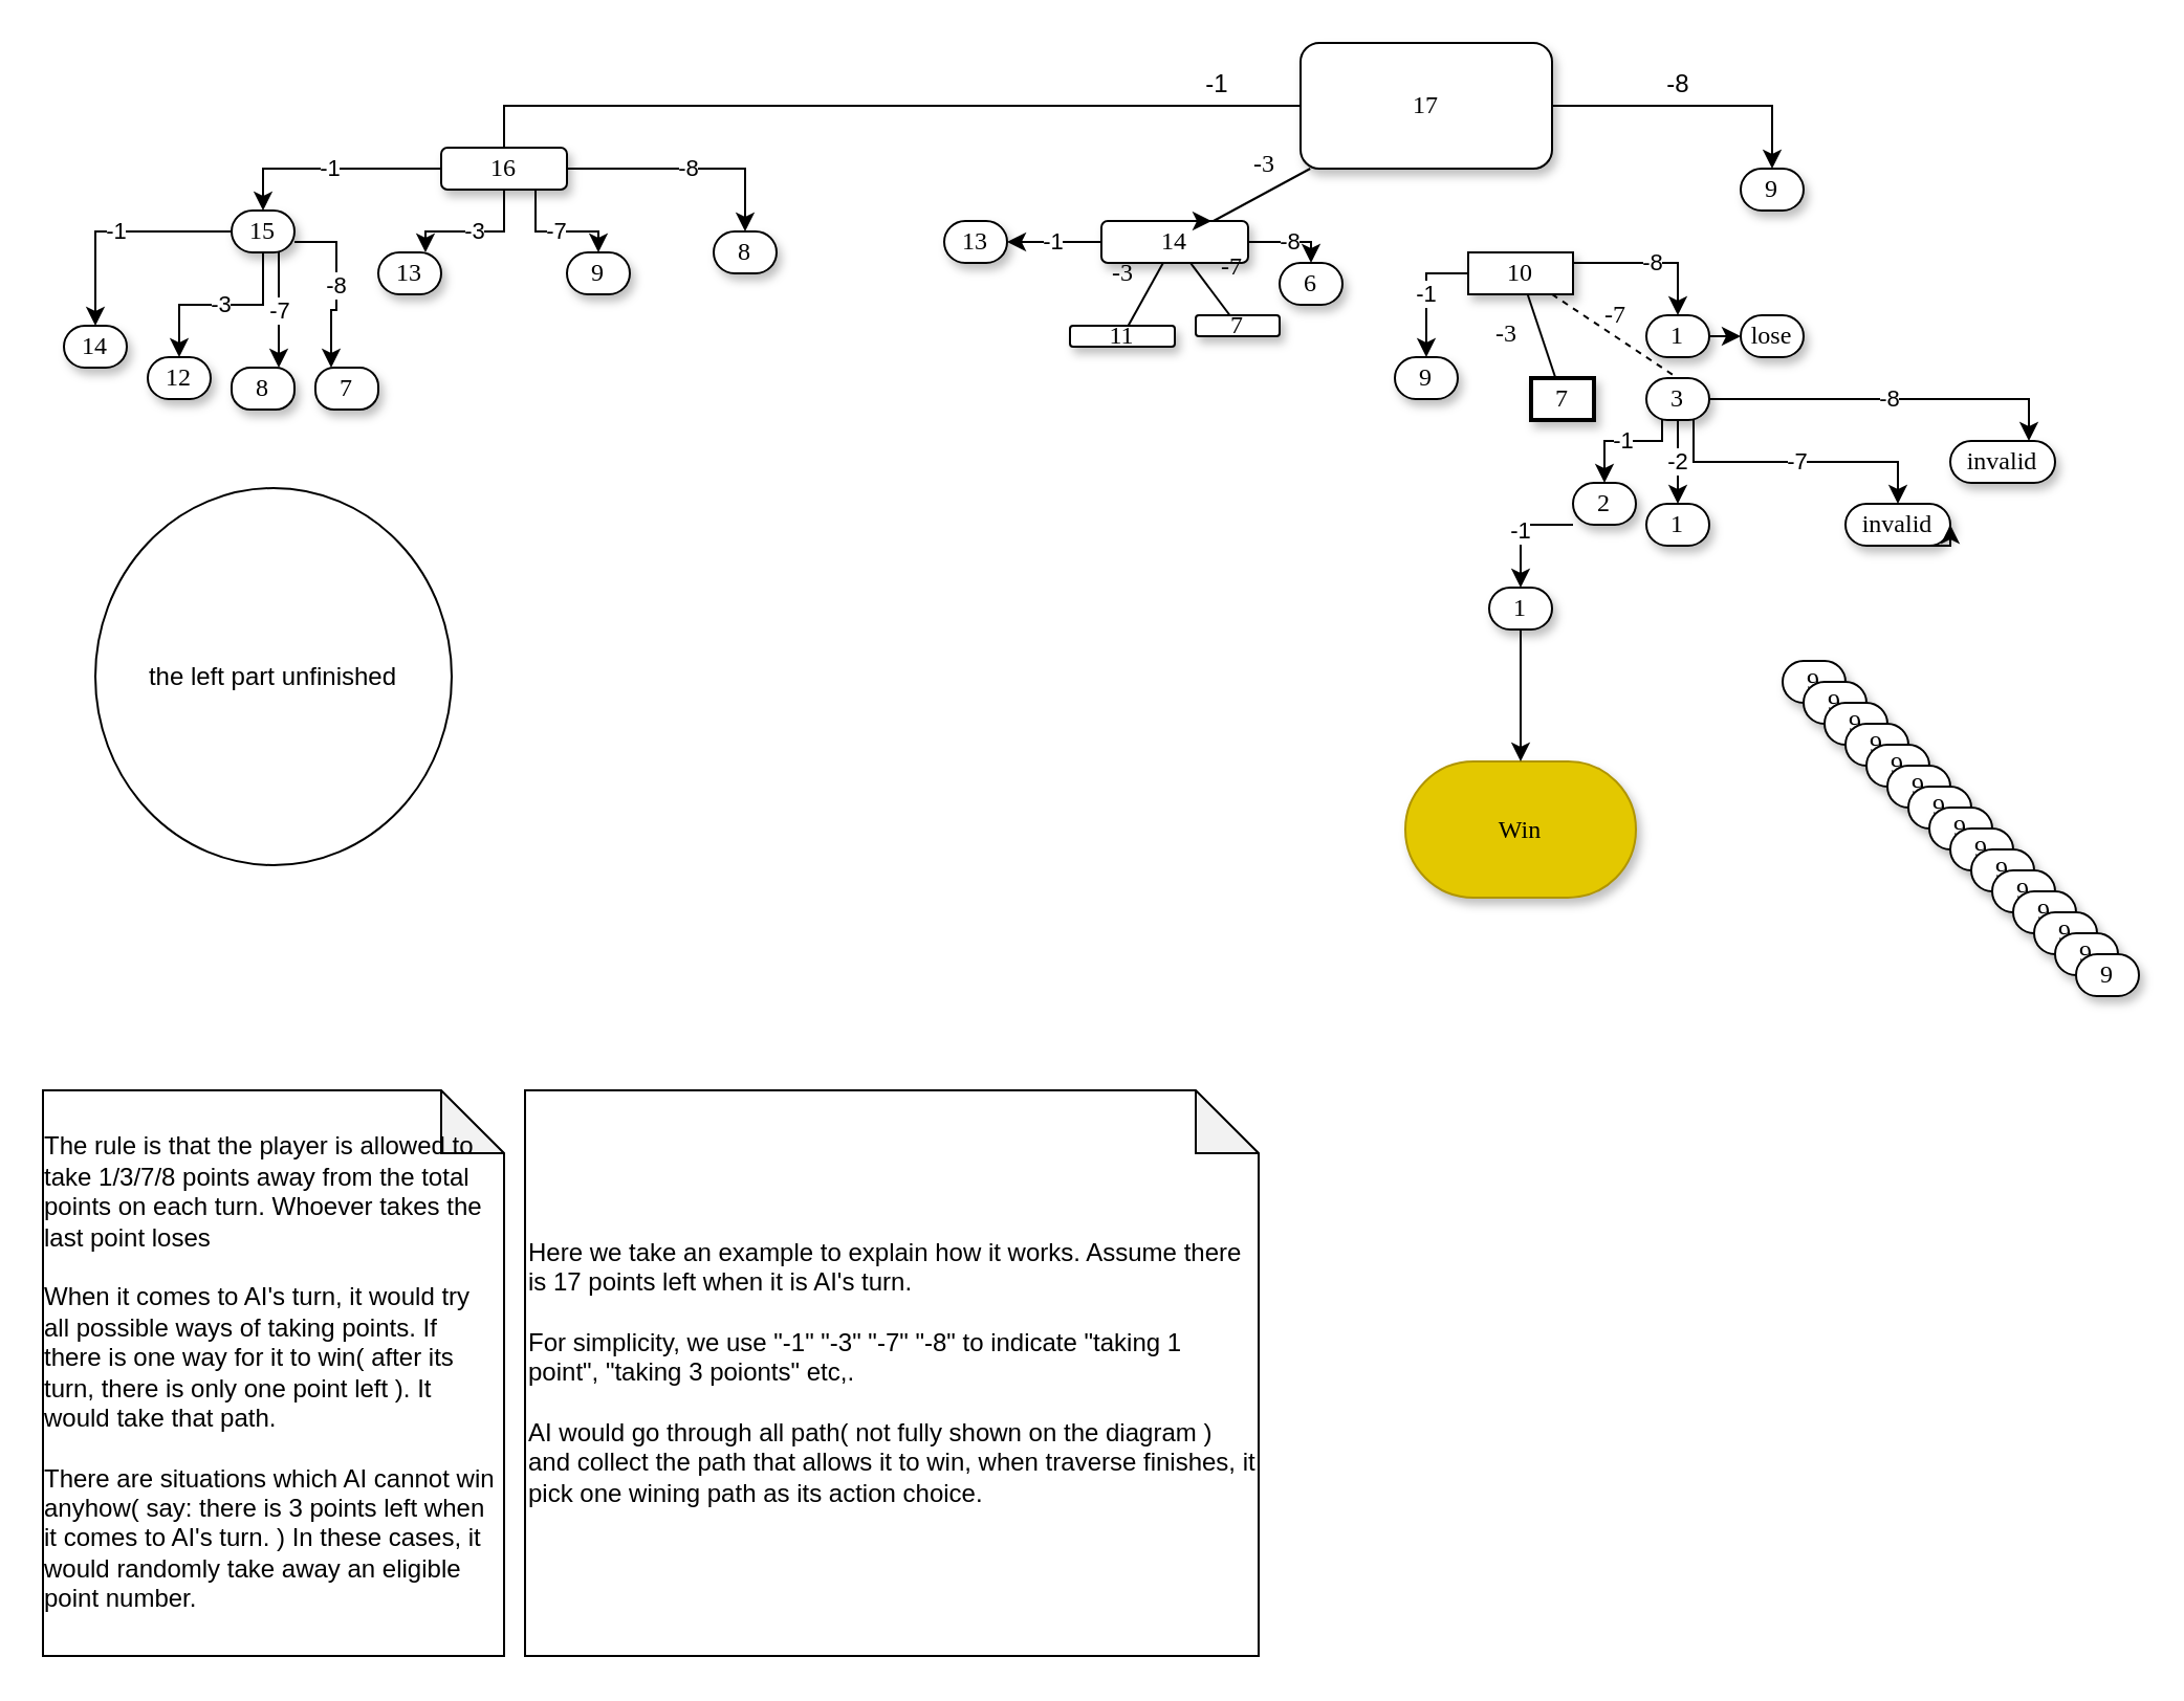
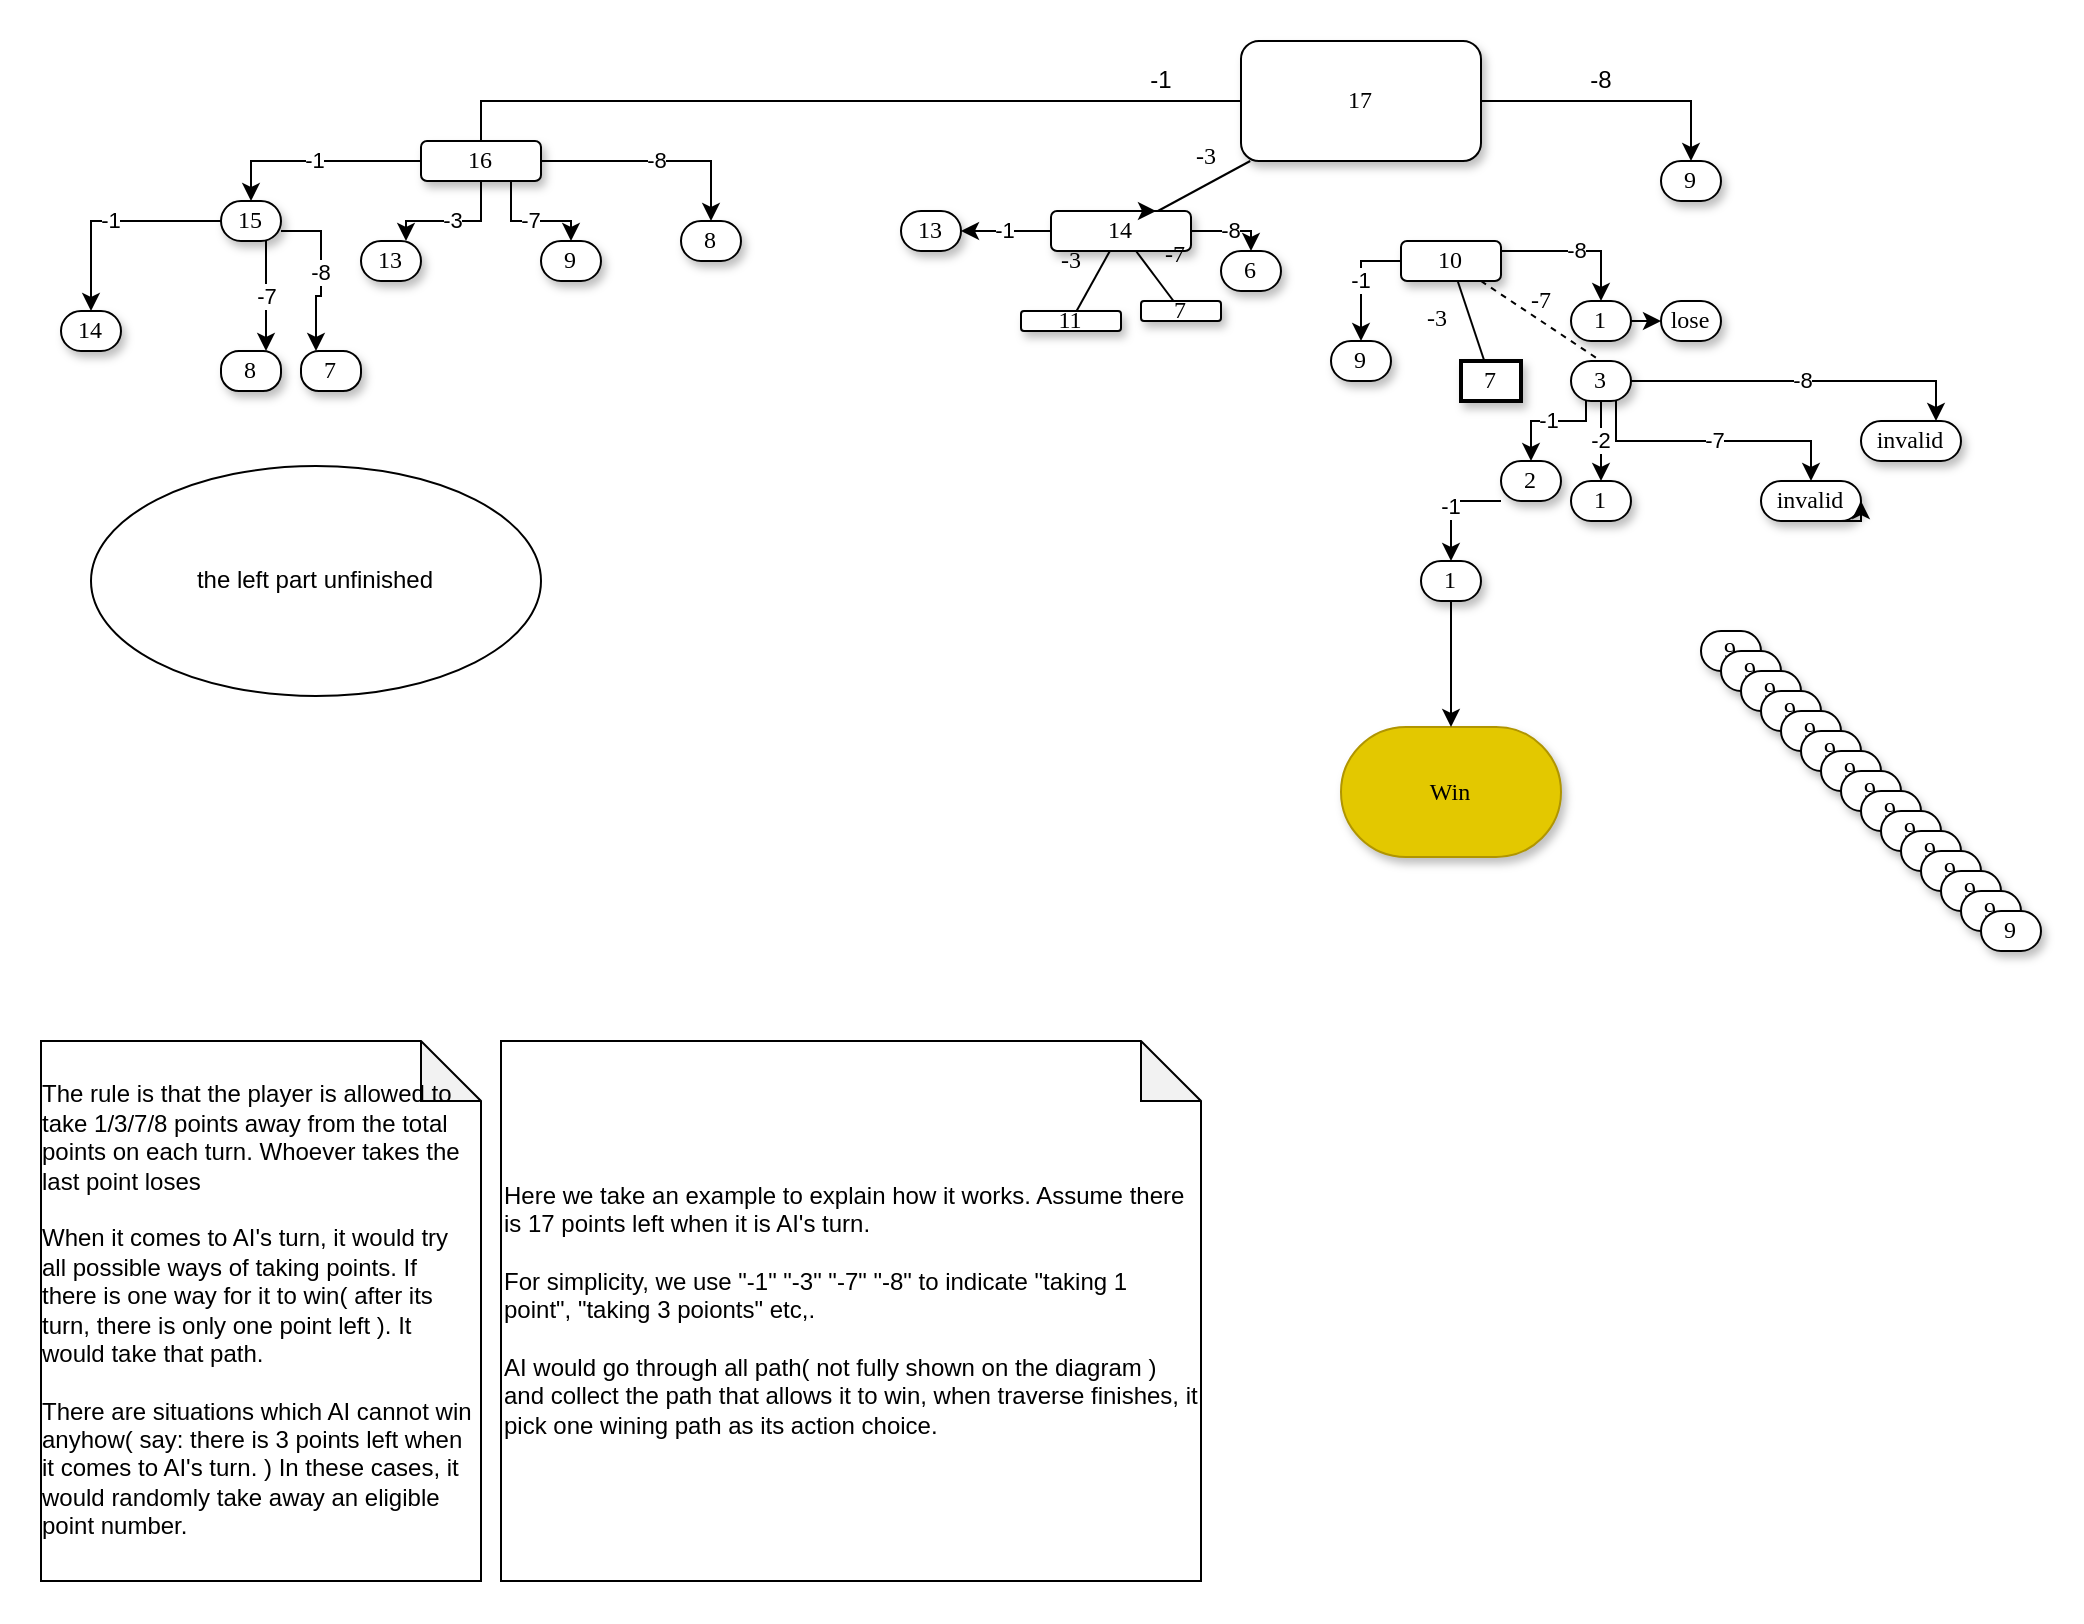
- <mxCell id="10" value="&lt;span&gt;10&lt;/span&gt;" style="whiteSpace=wrap;html=1;shadow=1;labelBackgroundColor=none;strokeWidth=1;fontFamily=Verdana;fontSize=12;align=center;rounded=0;" parent="1" vertex="1"><mxGeometry x="700" y="120" width="50" height="20" as="geometry" /></mxCell>
+ <mxCell id="10" value="&lt;span&gt;10&lt;/span&gt;" style="whiteSpace=wrap;html=1;rounded=1;shadow=1;labelBackgroundColor=none;strokeWidth=1;fontFamily=Verdana;fontSize=12;align=center;" parent="1" vertex="1"><mxGeometry x="700" y="120" width="50" height="20" as="geometry" /></mxCell>
- <mxCell id="60" value="-3" style="edgeStyle=orthogonalEdgeStyle;rounded=0;orthogonalLoop=1;jettySize=auto;html=1;exitX=0.5;exitY=1;exitDx=0;exitDy=0;entryX=0.5;entryY=0;entryDx=0;entryDy=0;" edge="1" parent="1" source="63" target="67"><mxGeometry relative="1" as="geometry" /></mxCell>
- <mxCell id="67" value="&lt;span&gt;12&lt;/span&gt;" style="whiteSpace=wrap;html=1;rounded=1;shadow=1;labelBackgroundColor=none;strokeWidth=1;fontFamily=Verdana;fontSize=12;align=center;arcSize=50;" vertex="1" parent="1"><mxGeometry x="70" y="170" width="30" height="20" as="geometry" /></mxCell>
- <mxCell id="77" value="the left part unfinished" style="ellipse;whiteSpace=wrap;html=1;" vertex="1" parent="1"><mxGeometry x="45" y="232.5" width="170" height="180" as="geometry" /></mxCell>
+ <mxCell id="77" value="the left part unfinished" style="ellipse;whiteSpace=wrap;html=1;" vertex="1" parent="1"><mxGeometry x="45" y="232.5" width="225" height="115" as="geometry" /></mxCell>
